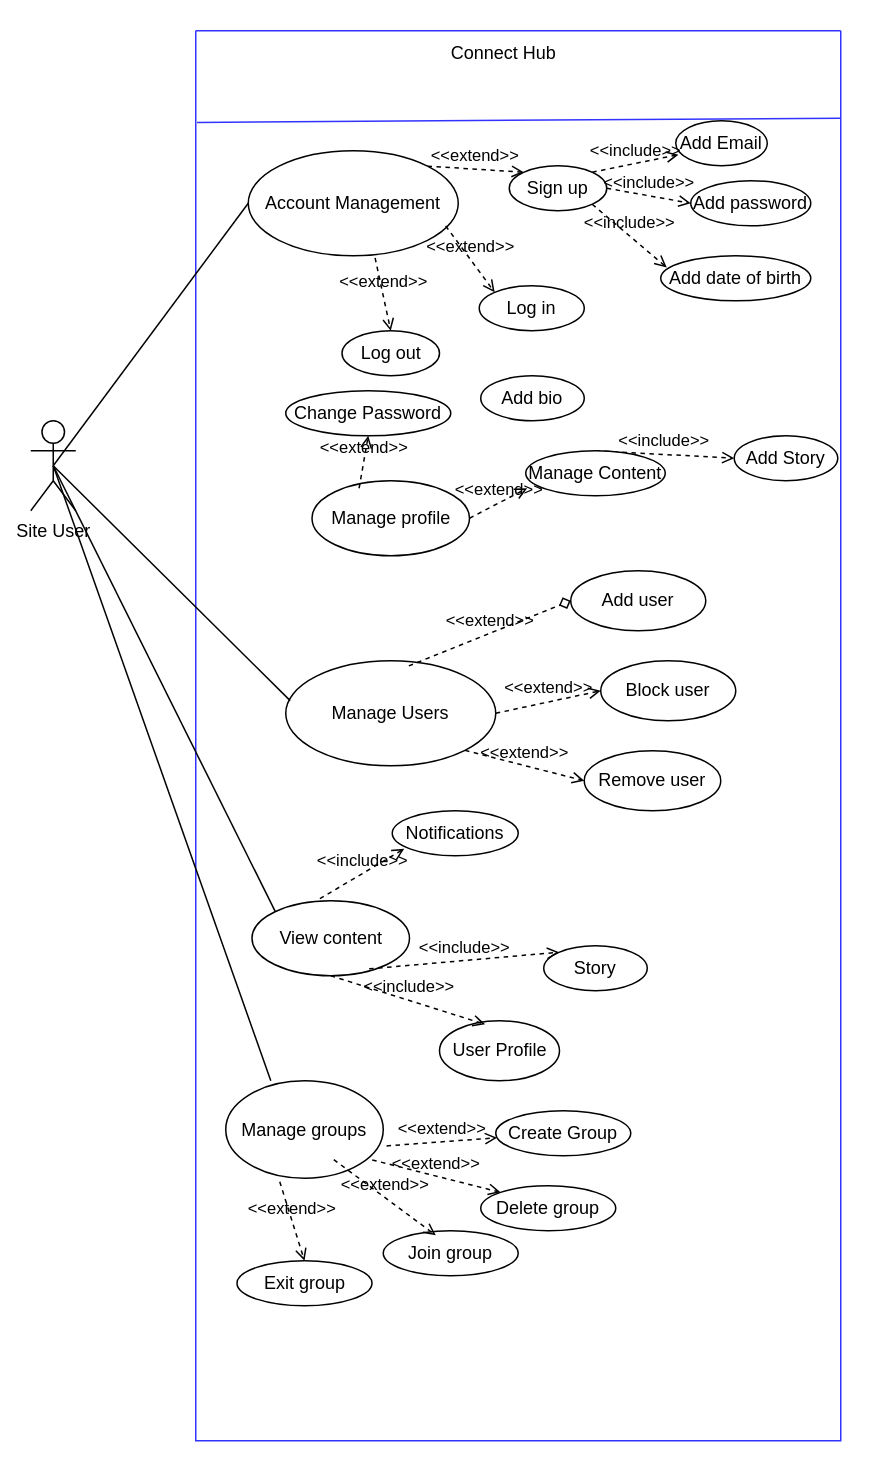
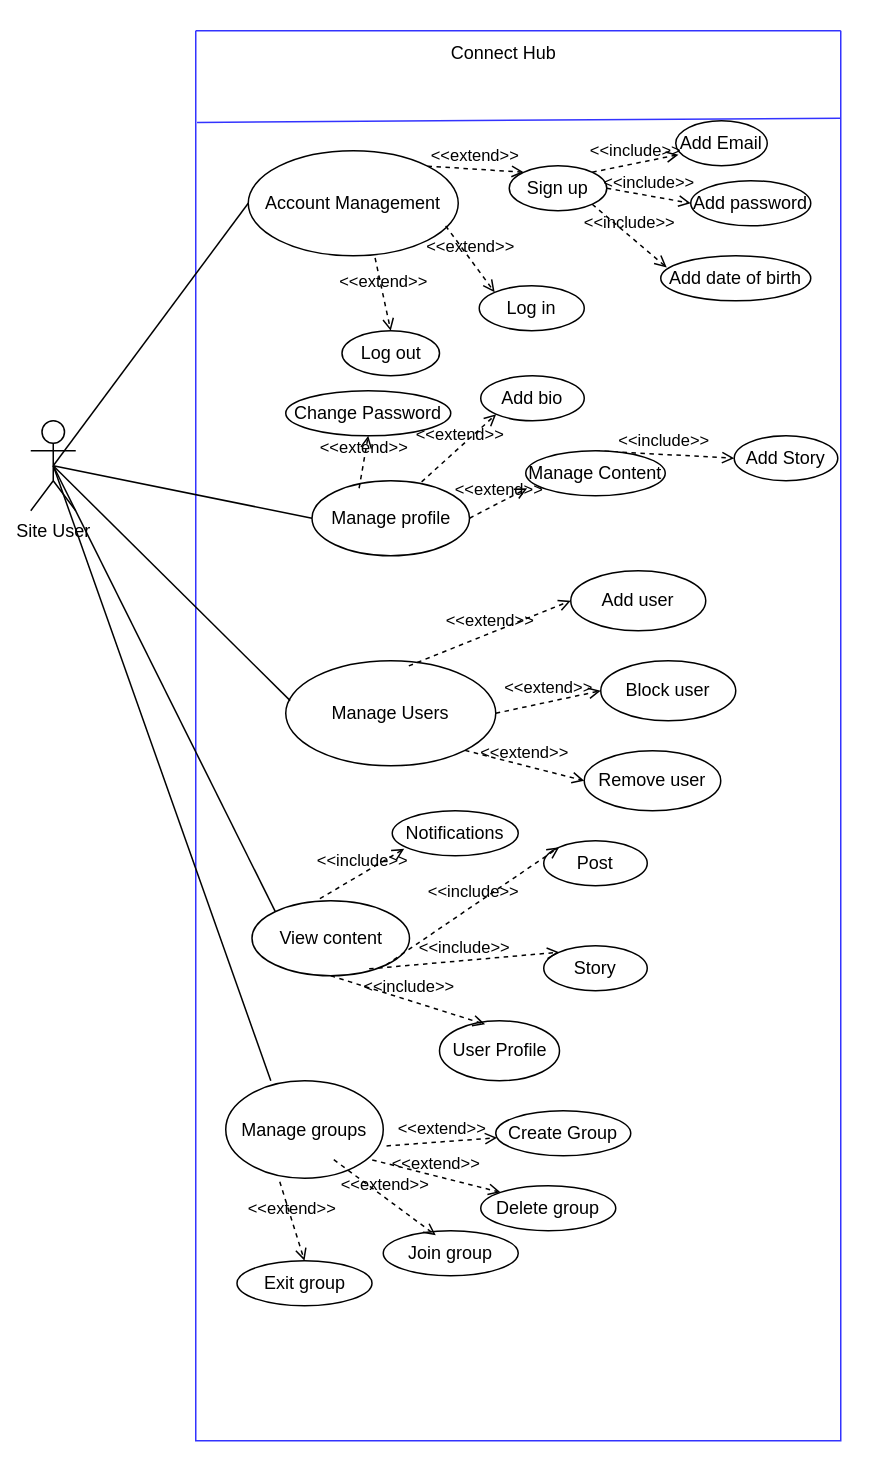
+ <mxCell id="38" value="&amp;lt;&amp;lt;extend&amp;gt;&amp;gt;" style="html=1;verticalAlign=bottom;labelBackgroundColor=none;endArrow=open;endFill=0;dashed=1;rounded=0;exitX=0.696;exitY=0.015;exitDx=0;exitDy=0;exitPerimeter=0;entryX=0;entryY=1;entryDx=0;entryDy=0;" parent="3" source="6" target="35" edge="1"><mxGeometry width="160" relative="1" as="geometry"><mxPoint x="119" y="315" as="sourcePoint" /><mxPoint x="125" y="280" as="targetPoint" /></mxGeometry></mxCell>
+ <mxCell id="54" value="" style="endArrow=none;html=1;rounded=0;exitX=0.5;exitY=0.5;exitDx=0;exitDy=0;exitPerimeter=0;entryX=0;entryY=0.5;entryDx=0;entryDy=0;" parent="1" source="2" target="6" edge="1"><mxGeometry width="50" height="50" relative="1" as="geometry"><mxPoint x="-29" y="230" as="sourcePoint" /><mxPoint x="119" y="377" as="targetPoint" /></mxGeometry></mxCell>
- <mxCell id="32" value="&amp;lt;&amp;lt;extend&amp;gt;&amp;gt;" style="html=1;verticalAlign=bottom;labelBackgroundColor=none;endArrow=diamond;endFill=0;dashed=1;rounded=0;entryX=0;entryY=0.5;entryDx=0;entryDy=0;exitX=0.586;exitY=0.049;exitDx=0;exitDy=0;exitPerimeter=0;" parent="3" source="10" target="7" edge="1"><mxGeometry width="160" relative="1" as="geometry"><mxPoint x="90" y="360" as="sourcePoint" /><mxPoint x="250" y="360" as="targetPoint" /></mxGeometry></mxCell>
+ <mxCell id="32" value="&amp;lt;&amp;lt;extend&amp;gt;&amp;gt;" style="html=1;verticalAlign=bottom;labelBackgroundColor=none;endArrow=open;endFill=0;dashed=1;rounded=0;entryX=0;entryY=0.5;entryDx=0;entryDy=0;exitX=0.586;exitY=0.049;exitDx=0;exitDy=0;exitPerimeter=0;" parent="3" source="10" target="7" edge="1"><mxGeometry width="160" relative="1" as="geometry"><mxPoint x="90" y="360" as="sourcePoint" /><mxPoint x="250" y="360" as="targetPoint" /></mxGeometry></mxCell>
+ <mxCell id="17" value="Post" style="ellipse;whiteSpace=wrap;html=1;" parent="3" vertex="1"><mxGeometry x="232" y="540" width="69" height="30" as="geometry" /></mxCell>
+ <mxCell id="20" value="&amp;lt;&amp;lt;include&amp;gt;&amp;gt;" style="html=1;verticalAlign=bottom;labelBackgroundColor=none;endArrow=open;endFill=0;dashed=1;rounded=0;exitX=1;exitY=1;exitDx=0;exitDy=0;entryX=0;entryY=0;entryDx=0;entryDy=0;" parent="3" source="16" target="17" edge="1"><mxGeometry width="160" relative="1" as="geometry"><mxPoint x="289" y="487" as="sourcePoint" /><mxPoint x="360" y="510" as="targetPoint" /></mxGeometry></mxCell>
